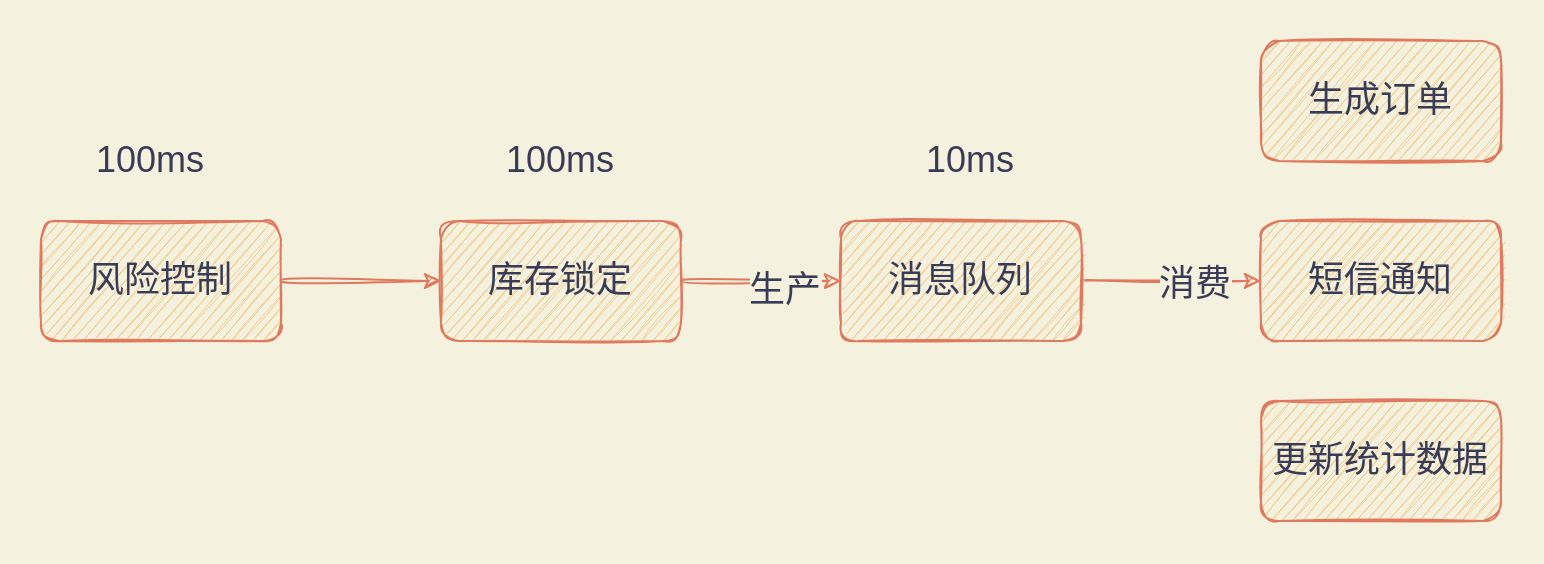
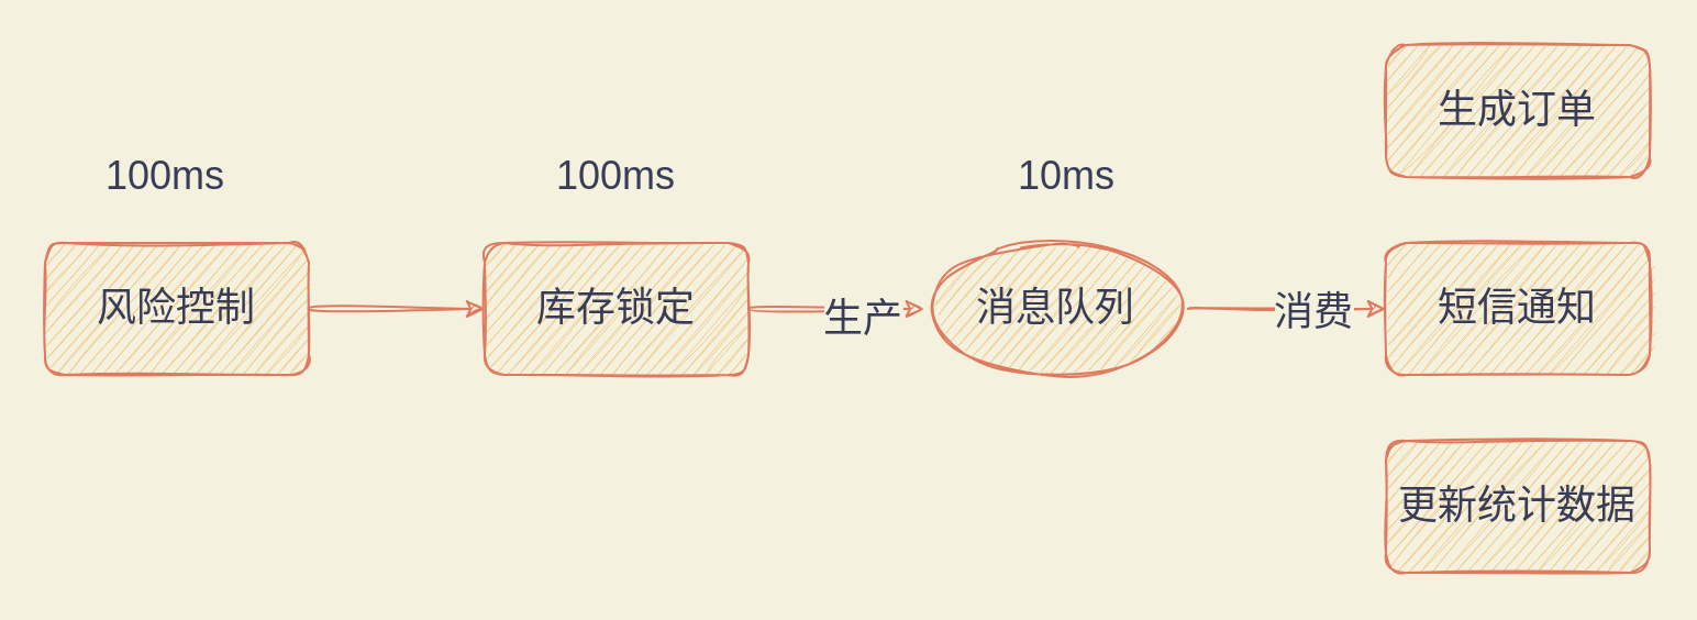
- <mxCell id="9" value="消息队列" style="whiteSpace=wrap;html=1;fillColor=#F2CC8F;strokeColor=#E07A5F;fontColor=#393C56;fontSize=18;sketch=1;rounded=1;" vertex="1" parent="1"><mxGeometry x="420" y="110" width="120" height="60" as="geometry" /></mxCell>
+ <mxCell id="9" value="消息队列" style="ellipse;whiteSpace=wrap;html=1;fillColor=#F2CC8F;strokeColor=#E07A5F;fontColor=#393C56;fontSize=18;sketch=1;" vertex="1" parent="1"><mxGeometry x="420" y="110" width="120" height="60" as="geometry" /></mxCell>
